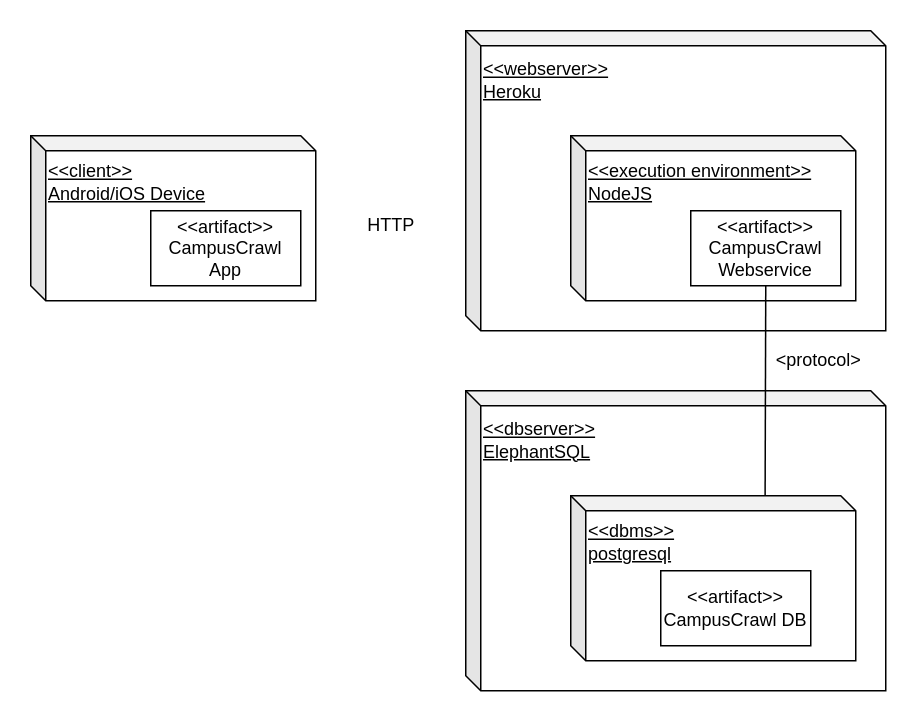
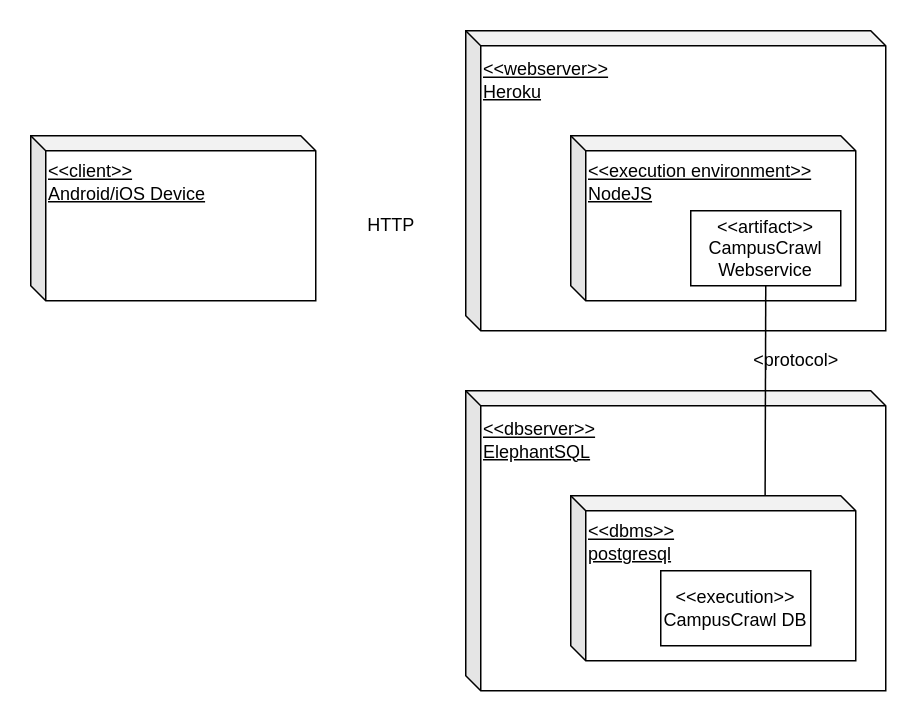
- <mxCell id="3" value="&amp;lt;&amp;lt;artifact&amp;gt;&amp;gt;&lt;br&gt;CampusCrawl App" style="rounded=0;whiteSpace=wrap;html=1;" vertex="1" parent="1"><mxGeometry x="100" y="140" width="100" height="50" as="geometry" /></mxCell>
- <mxCell id="12" value="&amp;lt;protocol&amp;gt;" style="text;html=1;align=center;verticalAlign=middle;resizable=0;points=[];autosize=1;" vertex="1" parent="1"><mxGeometry x="510" y="230" width="70" height="20" as="geometry" /></mxCell>
+ <mxCell id="12" value="&amp;lt;protocol&amp;gt;" style="text;html=1;align=center;verticalAlign=middle;resizable=0;points=[];autosize=1;" vertex="1" parent="1"><mxGeometry x="495" y="230" width="70" height="20" as="geometry" /></mxCell>
- <mxCell id="7" value="&amp;lt;&amp;lt;artifact&amp;gt;&amp;gt;&lt;br&gt;CampusCrawl DB" style="rounded=0;whiteSpace=wrap;html=1;" vertex="1" parent="1"><mxGeometry x="440" y="380" width="100" height="50" as="geometry" /></mxCell>
+ <mxCell id="7" value="&amp;lt;&amp;lt;execution&amp;gt;&amp;gt;&lt;br&gt;CampusCrawl DB" style="rounded=0;whiteSpace=wrap;html=1;" vertex="1" parent="1"><mxGeometry x="440" y="380" width="100" height="50" as="geometry" /></mxCell>
